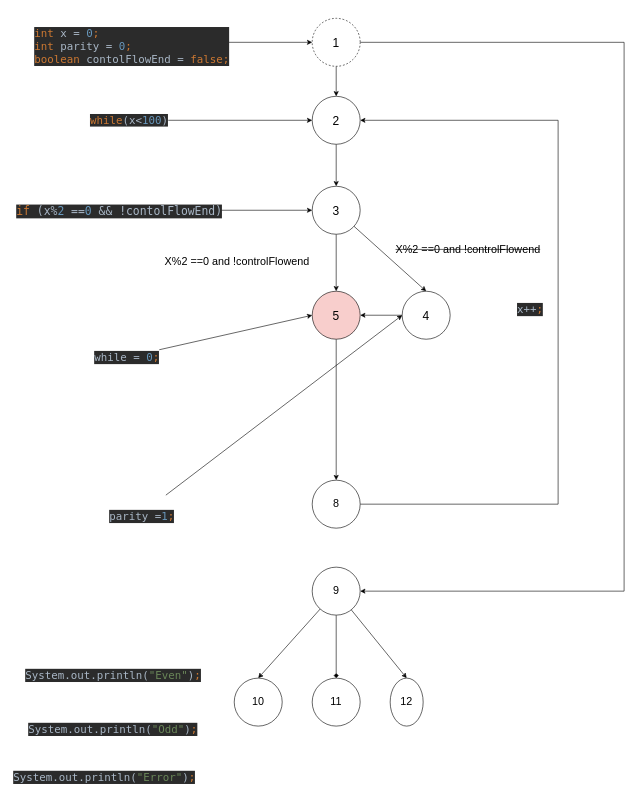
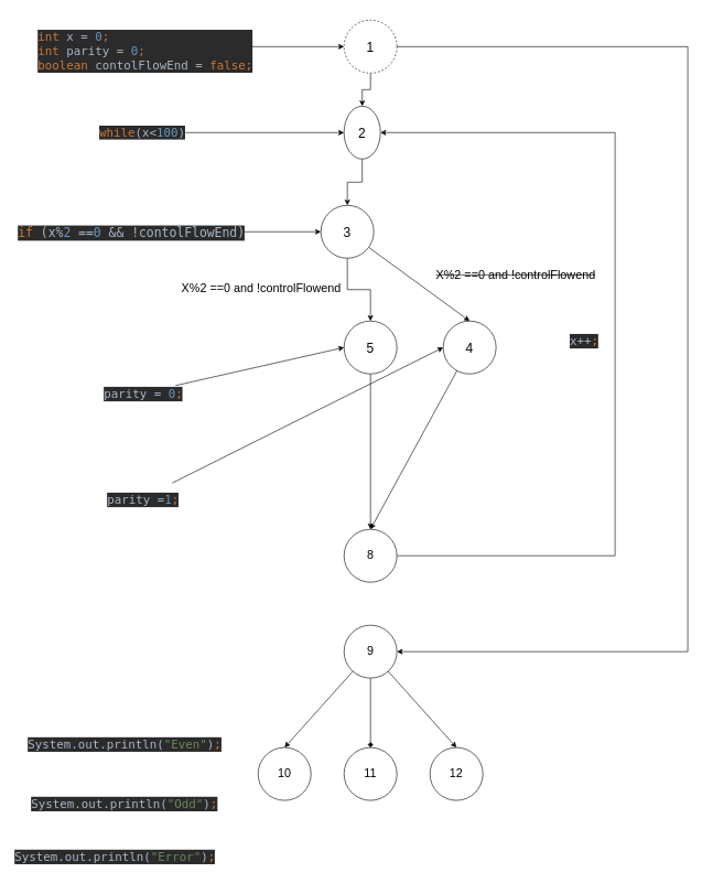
- <mxCell id="6" value="&lt;font style=&quot;font-size: 20px;&quot;&gt;2&lt;/font&gt;" style="ellipse;whiteSpace=wrap;html=1;aspect=fixed;" vertex="1" parent="1"><mxGeometry x="520" y="160" width="80" height="80" as="geometry" /></mxCell>
+ <mxCell id="6" value="&lt;font style=&quot;font-size: 20px;&quot;&gt;2&lt;/font&gt;" style="ellipse;whiteSpace=wrap;html=1;aspect=fixed;" vertex="1" parent="1"><mxGeometry x="520" y="160" width="55" height="80" as="geometry" /></mxCell>
- <mxCell id="9" value="&lt;font style=&quot;font-size: 20px;&quot;&gt;3&lt;/font&gt;" style="ellipse;whiteSpace=wrap;html=1;aspect=fixed;" vertex="1" parent="1"><mxGeometry x="520" y="310" width="80" height="80" as="geometry" /></mxCell>
+ <mxCell id="9" value="&lt;font style=&quot;font-size: 20px;&quot;&gt;3&lt;/font&gt;" style="ellipse;whiteSpace=wrap;html=1;aspect=fixed;" vertex="1" parent="1"><mxGeometry x="485" y="310" width="80" height="80" as="geometry" /></mxCell>
- <mxCell id="13" value="&lt;font style=&quot;font-size: 20px;&quot;&gt;5&lt;/font&gt;" style="ellipse;whiteSpace=wrap;html=1;aspect=fixed;fillColor=#f8cecc;" vertex="1" parent="1"><mxGeometry x="520" y="485" width="80" height="80" as="geometry" /></mxCell>
+ <mxCell id="13" value="&lt;font style=&quot;font-size: 20px;&quot;&gt;5&lt;/font&gt;" style="ellipse;whiteSpace=wrap;html=1;aspect=fixed;" vertex="1" parent="1"><mxGeometry x="520" y="485" width="80" height="80" as="geometry" /></mxCell>
- <mxCell id="10" style="edgeStyle=none;rounded=0;orthogonalLoop=1;jettySize=auto;html=1;fontSize=18;" edge="1" parent="1" source="11" target="13"><mxGeometry relative="1" as="geometry"><mxPoint x="710" y="640" as="targetPoint" /></mxGeometry></mxCell>
+ <mxCell id="10" style="edgeStyle=none;rounded=0;orthogonalLoop=1;jettySize=auto;html=1;entryX=0.5;entryY=0;entryDx=0;entryDy=0;fontSize=18;" edge="1" parent="1" source="11" target="31"><mxGeometry relative="1" as="geometry"><mxPoint x="710" y="640" as="targetPoint" /></mxGeometry></mxCell>
- <mxCell id="19" value="&lt;pre style=&quot;background-color: rgb(43, 43, 43); color: rgb(169, 183, 198); font-family: &amp;quot;JetBrains Mono&amp;quot;, monospace; font-size: 18px;&quot;&gt;while = &lt;span style=&quot;color:#6897bb;&quot;&gt;0&lt;/span&gt;&lt;span style=&quot;color:#cc7832;&quot;&gt;;&lt;/span&gt;&lt;/pre&gt;" style="text;whiteSpace=wrap;html=1;fontSize=19;" vertex="1" parent="1"><mxGeometry x="155" y="560" width="110" height="70" as="geometry" /></mxCell>
+ <mxCell id="19" value="&lt;pre style=&quot;background-color: rgb(43, 43, 43); color: rgb(169, 183, 198); font-family: &amp;quot;JetBrains Mono&amp;quot;, monospace; font-size: 18px;&quot;&gt;parity = &lt;span style=&quot;color:#6897bb;&quot;&gt;0&lt;/span&gt;&lt;span style=&quot;color:#cc7832;&quot;&gt;;&lt;/span&gt;&lt;/pre&gt;" style="text;whiteSpace=wrap;html=1;fontSize=19;" vertex="1" parent="1"><mxGeometry x="155" y="560" width="110" height="70" as="geometry" /></mxCell>
- <mxCell id="21" value="&lt;pre style=&quot;background-color: rgb(43, 43, 43); color: rgb(169, 183, 198); font-family: &amp;quot;JetBrains Mono&amp;quot;, monospace; font-size: 18px;&quot;&gt;parity =&lt;span style=&quot;color:#6897bb;&quot;&gt;1&lt;/span&gt;&lt;span style=&quot;color:#cc7832;&quot;&gt;;&lt;/span&gt;&lt;/pre&gt;" style="text;whiteSpace=wrap;html=1;fontSize=19;" vertex="1" parent="1"><mxGeometry x="180" y="825" width="100" height="70" as="geometry" /></mxCell>
+ <mxCell id="21" value="&lt;pre style=&quot;background-color: rgb(43, 43, 43); color: rgb(169, 183, 198); font-family: &amp;quot;JetBrains Mono&amp;quot;, monospace; font-size: 18px;&quot;&gt;parity =&lt;span style=&quot;color:#6897bb;&quot;&gt;1&lt;/span&gt;&lt;span style=&quot;color:#cc7832;&quot;&gt;;&lt;/span&gt;&lt;/pre&gt;" style="text;whiteSpace=wrap;html=1;fontSize=19;" vertex="1" parent="1"><mxGeometry x="160" y="720" width="100" height="70" as="geometry" /></mxCell>
- <mxCell id="38" value="12" style="ellipse;whiteSpace=wrap;html=1;aspect=fixed;fontSize=18;" vertex="1" parent="1"><mxGeometry x="650" y="1130" width="55" height="80" as="geometry" /></mxCell>
+ <mxCell id="38" value="12" style="ellipse;whiteSpace=wrap;html=1;aspect=fixed;fontSize=18;" vertex="1" parent="1"><mxGeometry x="650" y="1130" width="80" height="80" as="geometry" /></mxCell>
